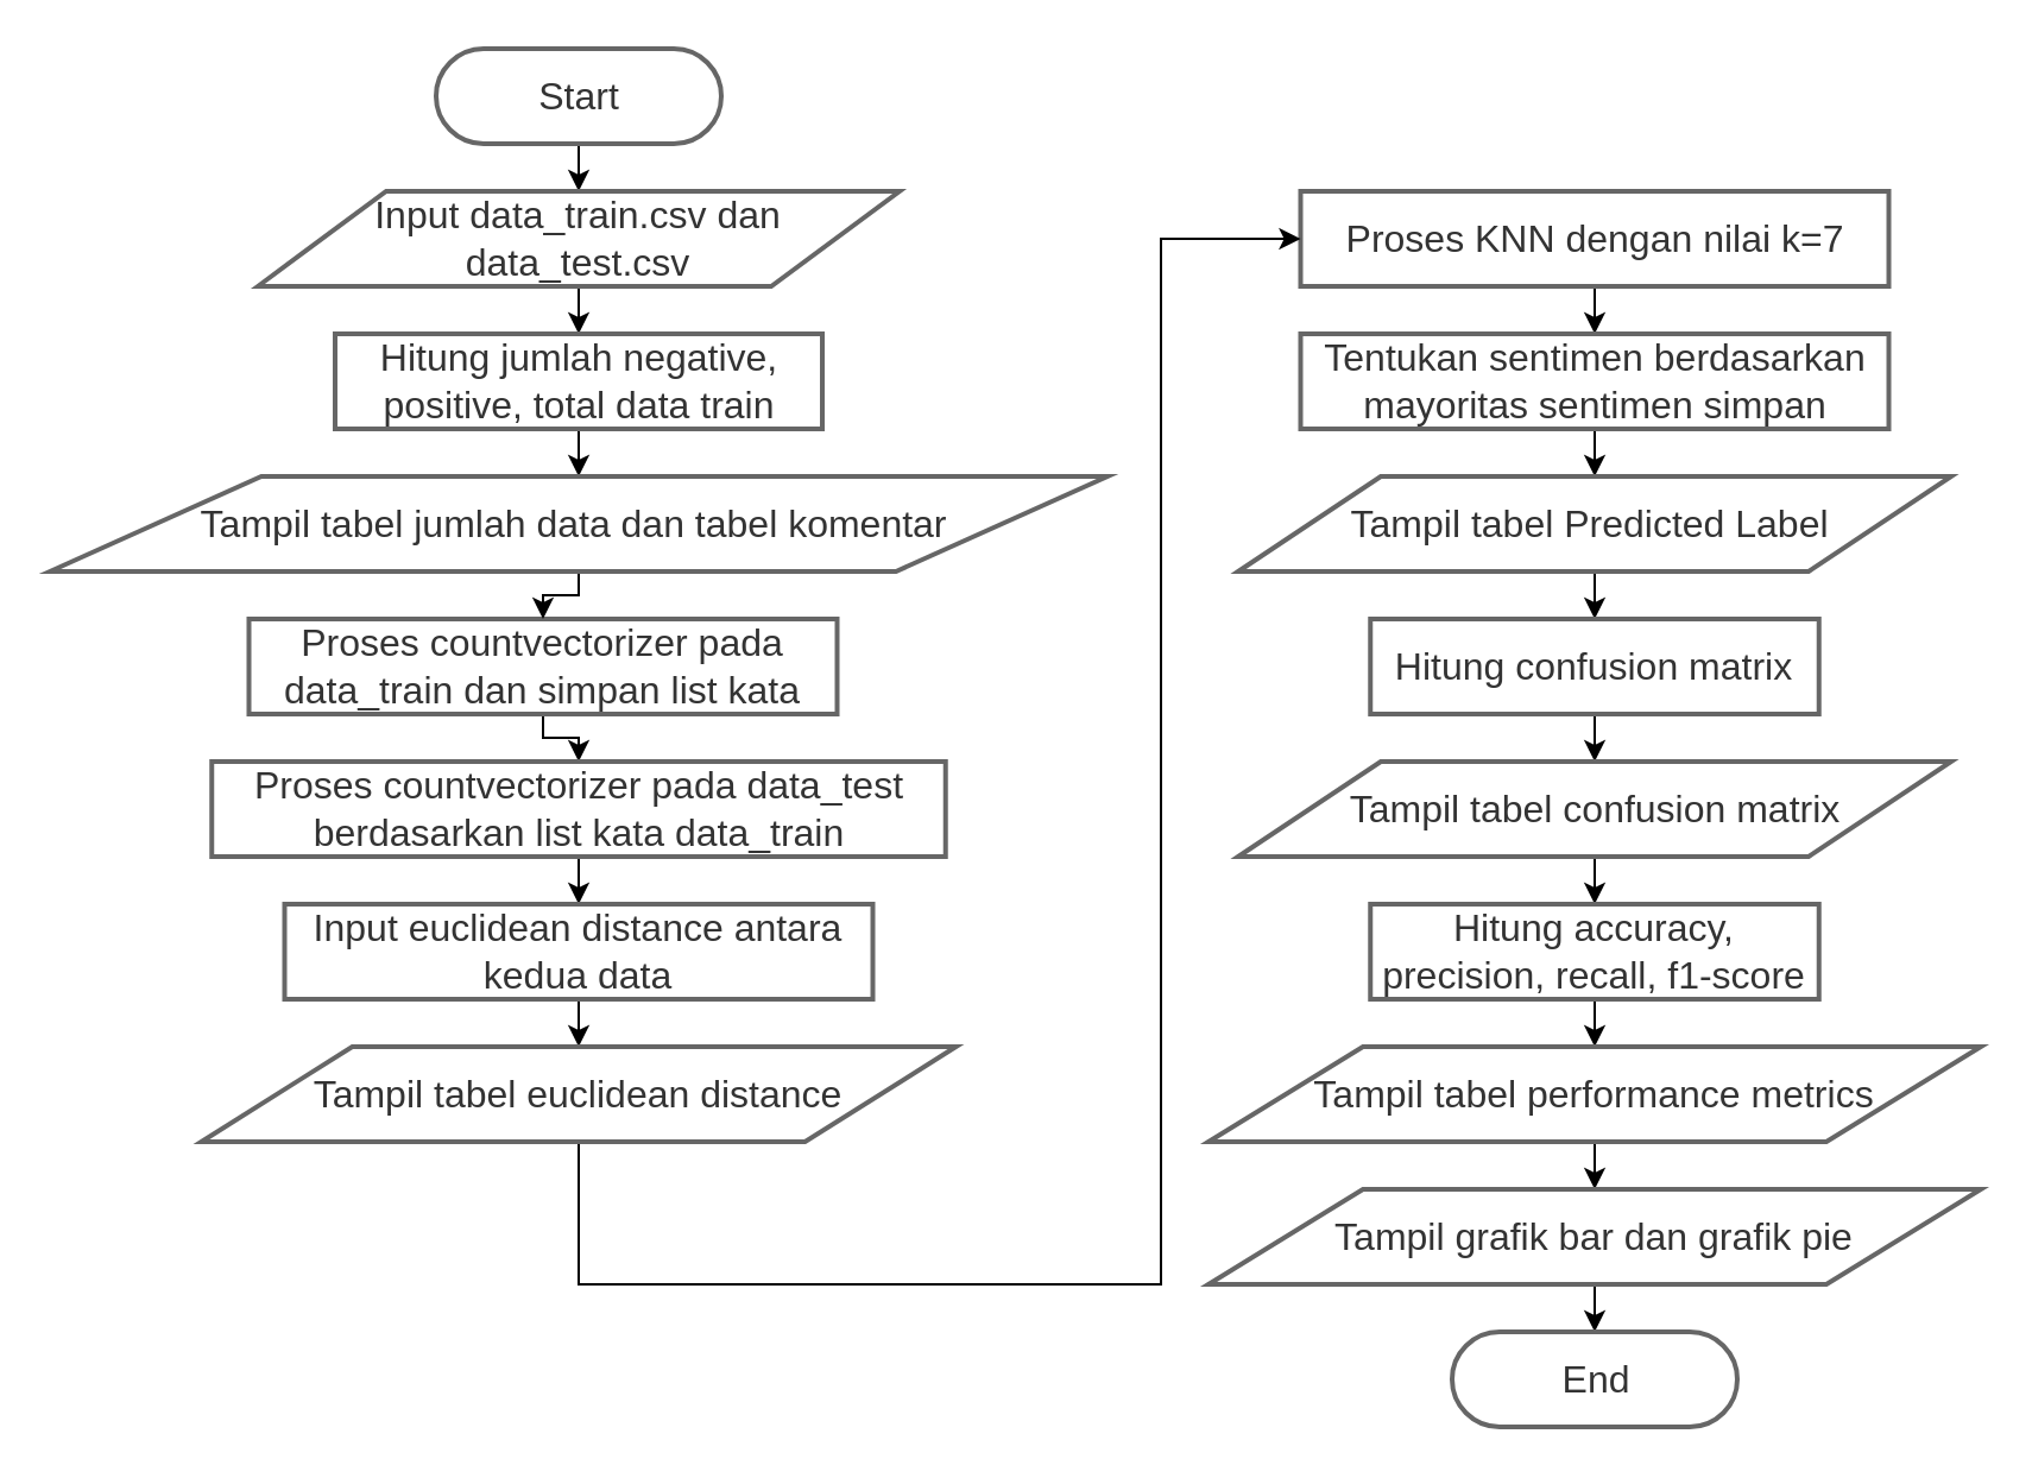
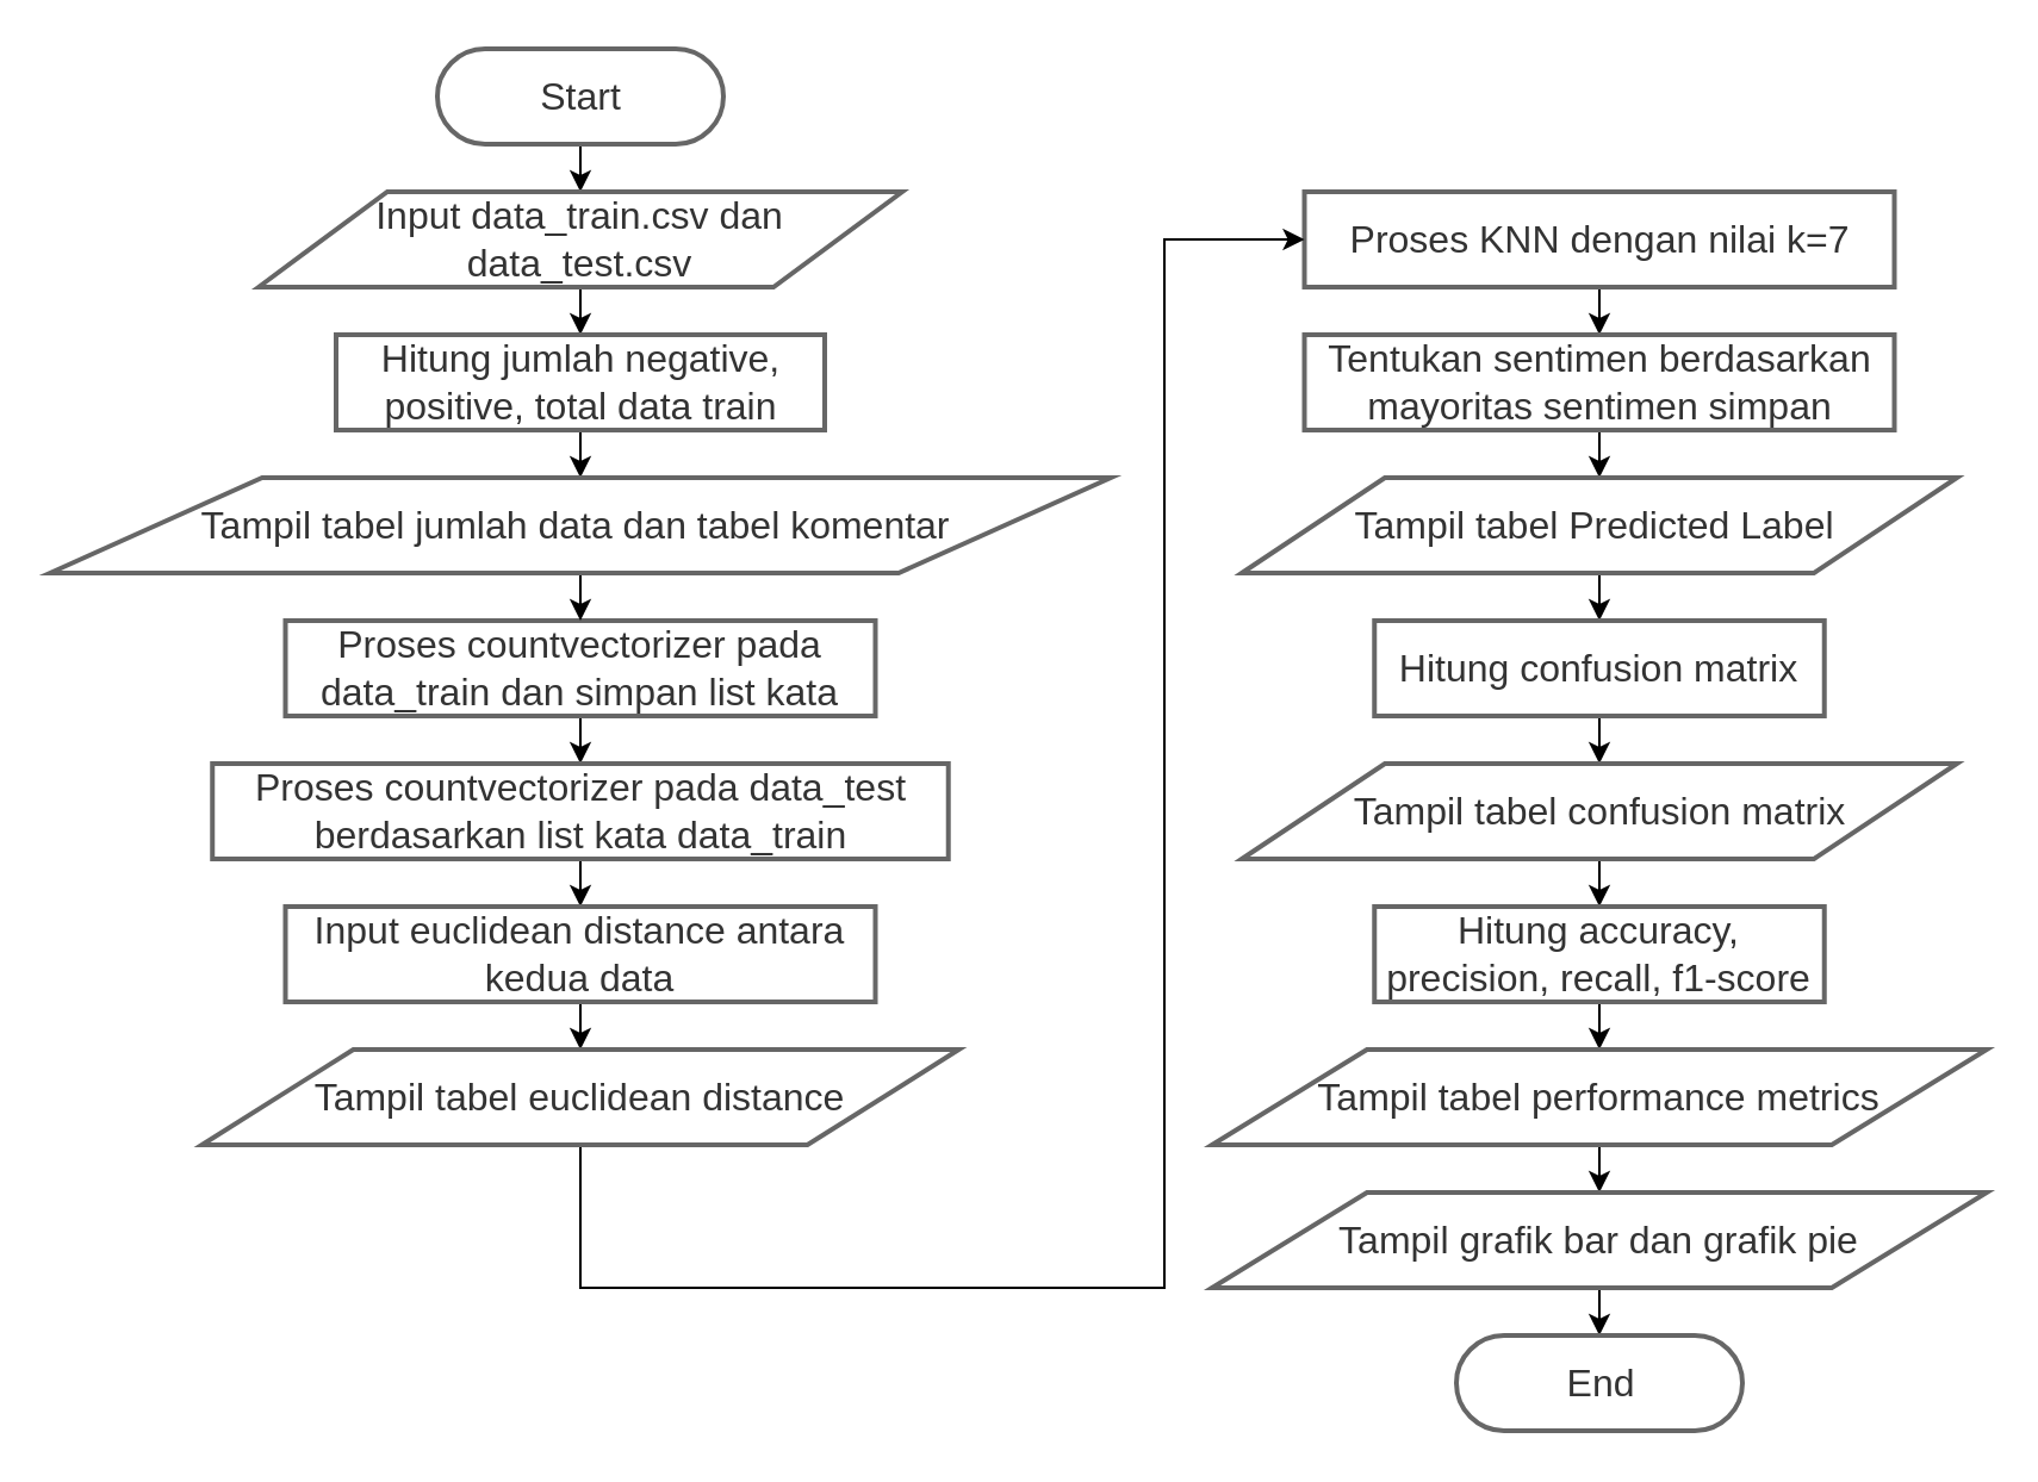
- <mxCell id="9" value="Proses countvectorizer pada data_train dan simpan list kata" style="html=1;dashed=0;whitespace=wrap;strokeWidth=2;fontSize=16;fillColor=none;fontColor=#333333;strokeColor=#666666;whiteSpace=wrap;" vertex="1" parent="1"><mxGeometry x="104.25" y="260" width="247.5" height="40" as="geometry" /></mxCell>
+ <mxCell id="9" value="Proses countvectorizer pada data_train dan simpan list kata" style="html=1;dashed=0;whitespace=wrap;strokeWidth=2;fontSize=16;fillColor=none;fontColor=#333333;strokeColor=#666666;whiteSpace=wrap;" vertex="1" parent="1"><mxGeometry x="119.25" y="260" width="247.5" height="40" as="geometry" /></mxCell>
